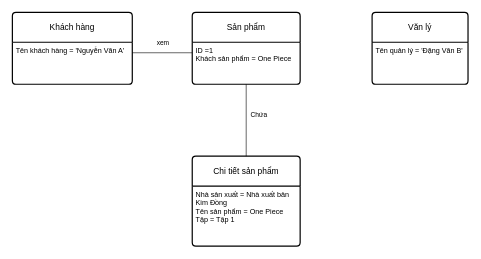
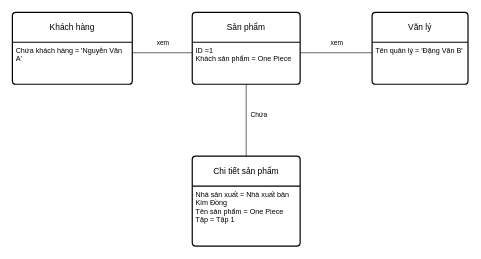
- <mxCell id="3" value="Tên khách hàng = 'Nguyễn Văn A'" style="align=left;strokeColor=none;fillColor=none;spacingLeft=4;spacingRight=4;fontSize=12;verticalAlign=top;resizable=0;rotatable=0;part=1;html=1;whiteSpace=wrap;" vertex="1" parent="2"><mxGeometry y="50" width="200" height="70" as="geometry" /></mxCell>
+ <mxCell id="3" value="Chứa khách hàng = 'Nguyễn Văn A'" style="align=left;strokeColor=none;fillColor=none;spacingLeft=4;spacingRight=4;fontSize=12;verticalAlign=top;resizable=0;rotatable=0;part=1;html=1;whiteSpace=wrap;" vertex="1" parent="2"><mxGeometry y="50" width="200" height="70" as="geometry" /></mxCell>
+ <mxCell id="12" value="" style="endArrow=none;html=1;rounded=0;exitX=1;exitY=0.25;exitDx=0;exitDy=0;entryX=0;entryY=0.25;entryDx=0;entryDy=0;" edge="1" parent="1" source="5" target="7"><mxGeometry width="50" height="50" relative="1" as="geometry"><mxPoint x="390" y="340" as="sourcePoint" /><mxPoint x="440" y="290" as="targetPoint" /></mxGeometry></mxCell>
+ <mxCell id="13" value="xem" style="edgeLabel;html=1;align=center;verticalAlign=middle;resizable=0;points=[];" vertex="1" connectable="0" parent="12"><mxGeometry y="-2" relative="1" as="geometry"><mxPoint y="-19" as="offset" /></mxGeometry></mxCell>
